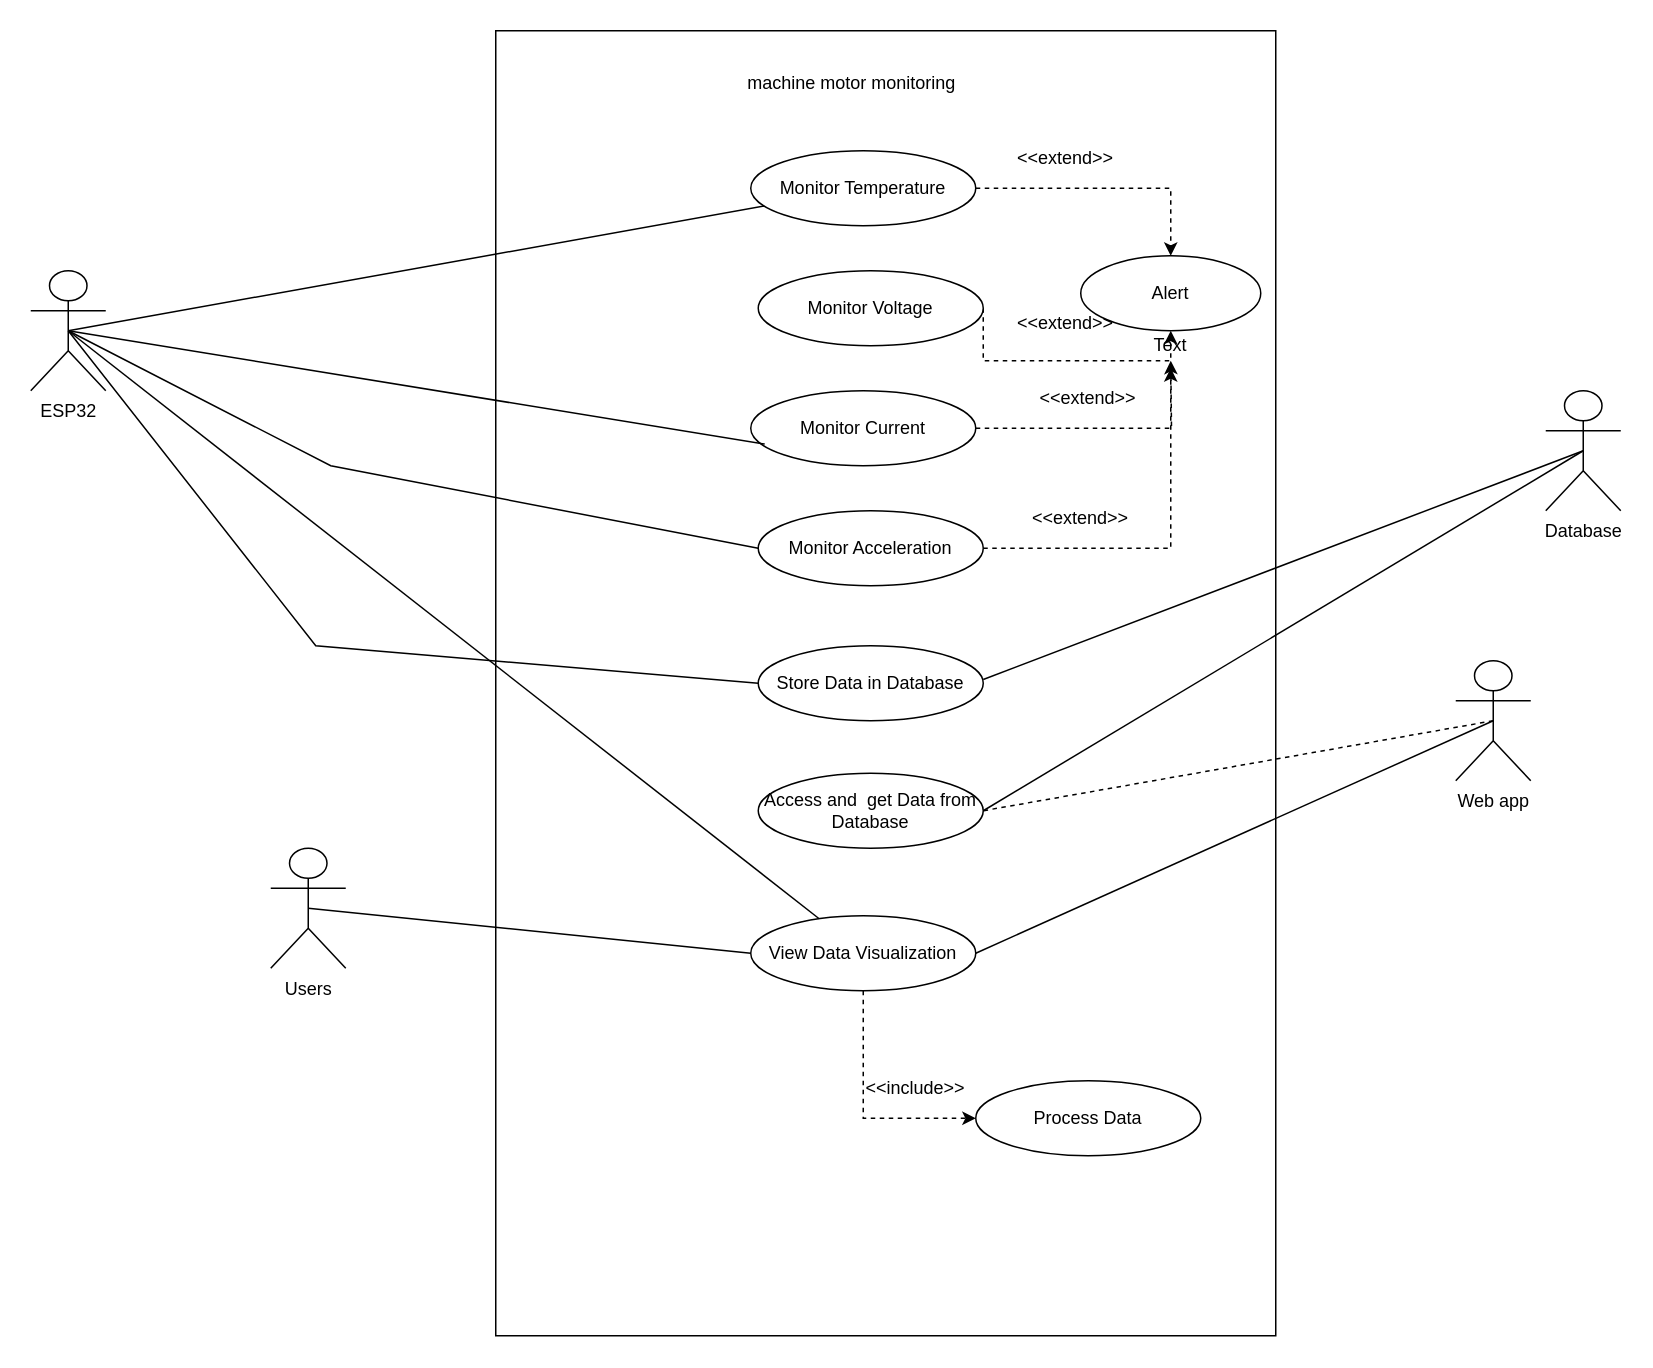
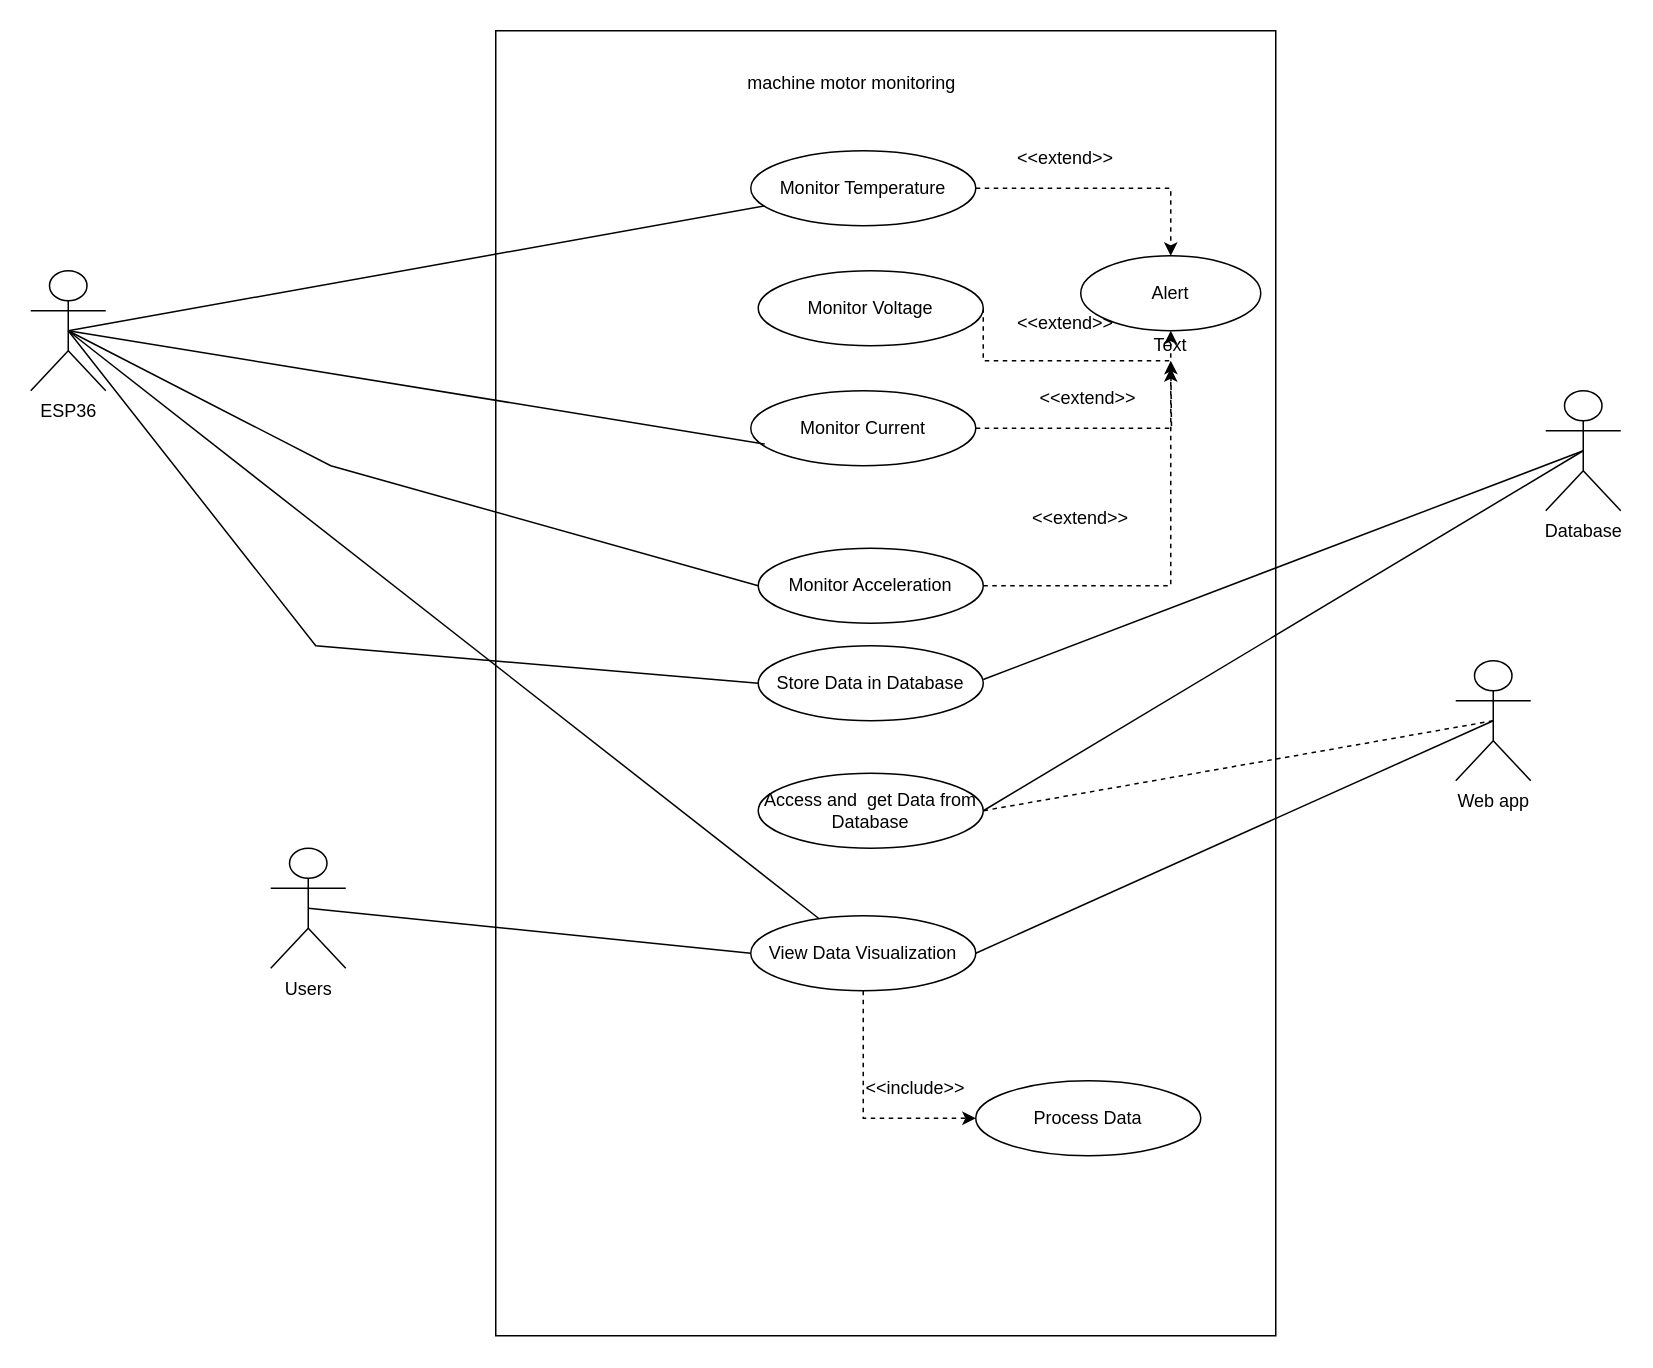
- <mxCell id="2" value="ESP32" style="shape=umlActor;verticalLabelPosition=bottom;verticalAlign=top;html=1;outlineConnect=0;" parent="1" vertex="1"><mxGeometry x="20" y="180" width="50" height="80" as="geometry" /></mxCell>
+ <mxCell id="2" value="ESP36" style="shape=umlActor;verticalLabelPosition=bottom;verticalAlign=top;html=1;outlineConnect=0;" parent="1" vertex="1"><mxGeometry x="20" y="180" width="50" height="80" as="geometry" /></mxCell>
- <mxCell id="16" value="Monitor Acceleration" style="ellipse;whiteSpace=wrap;html=1;" parent="1" vertex="1"><mxGeometry x="505" y="340" width="150" height="50" as="geometry" /></mxCell>
+ <mxCell id="16" value="Monitor Acceleration" style="ellipse;whiteSpace=wrap;html=1;" parent="1" vertex="1"><mxGeometry x="505" y="365" width="150" height="50" as="geometry" /></mxCell>
